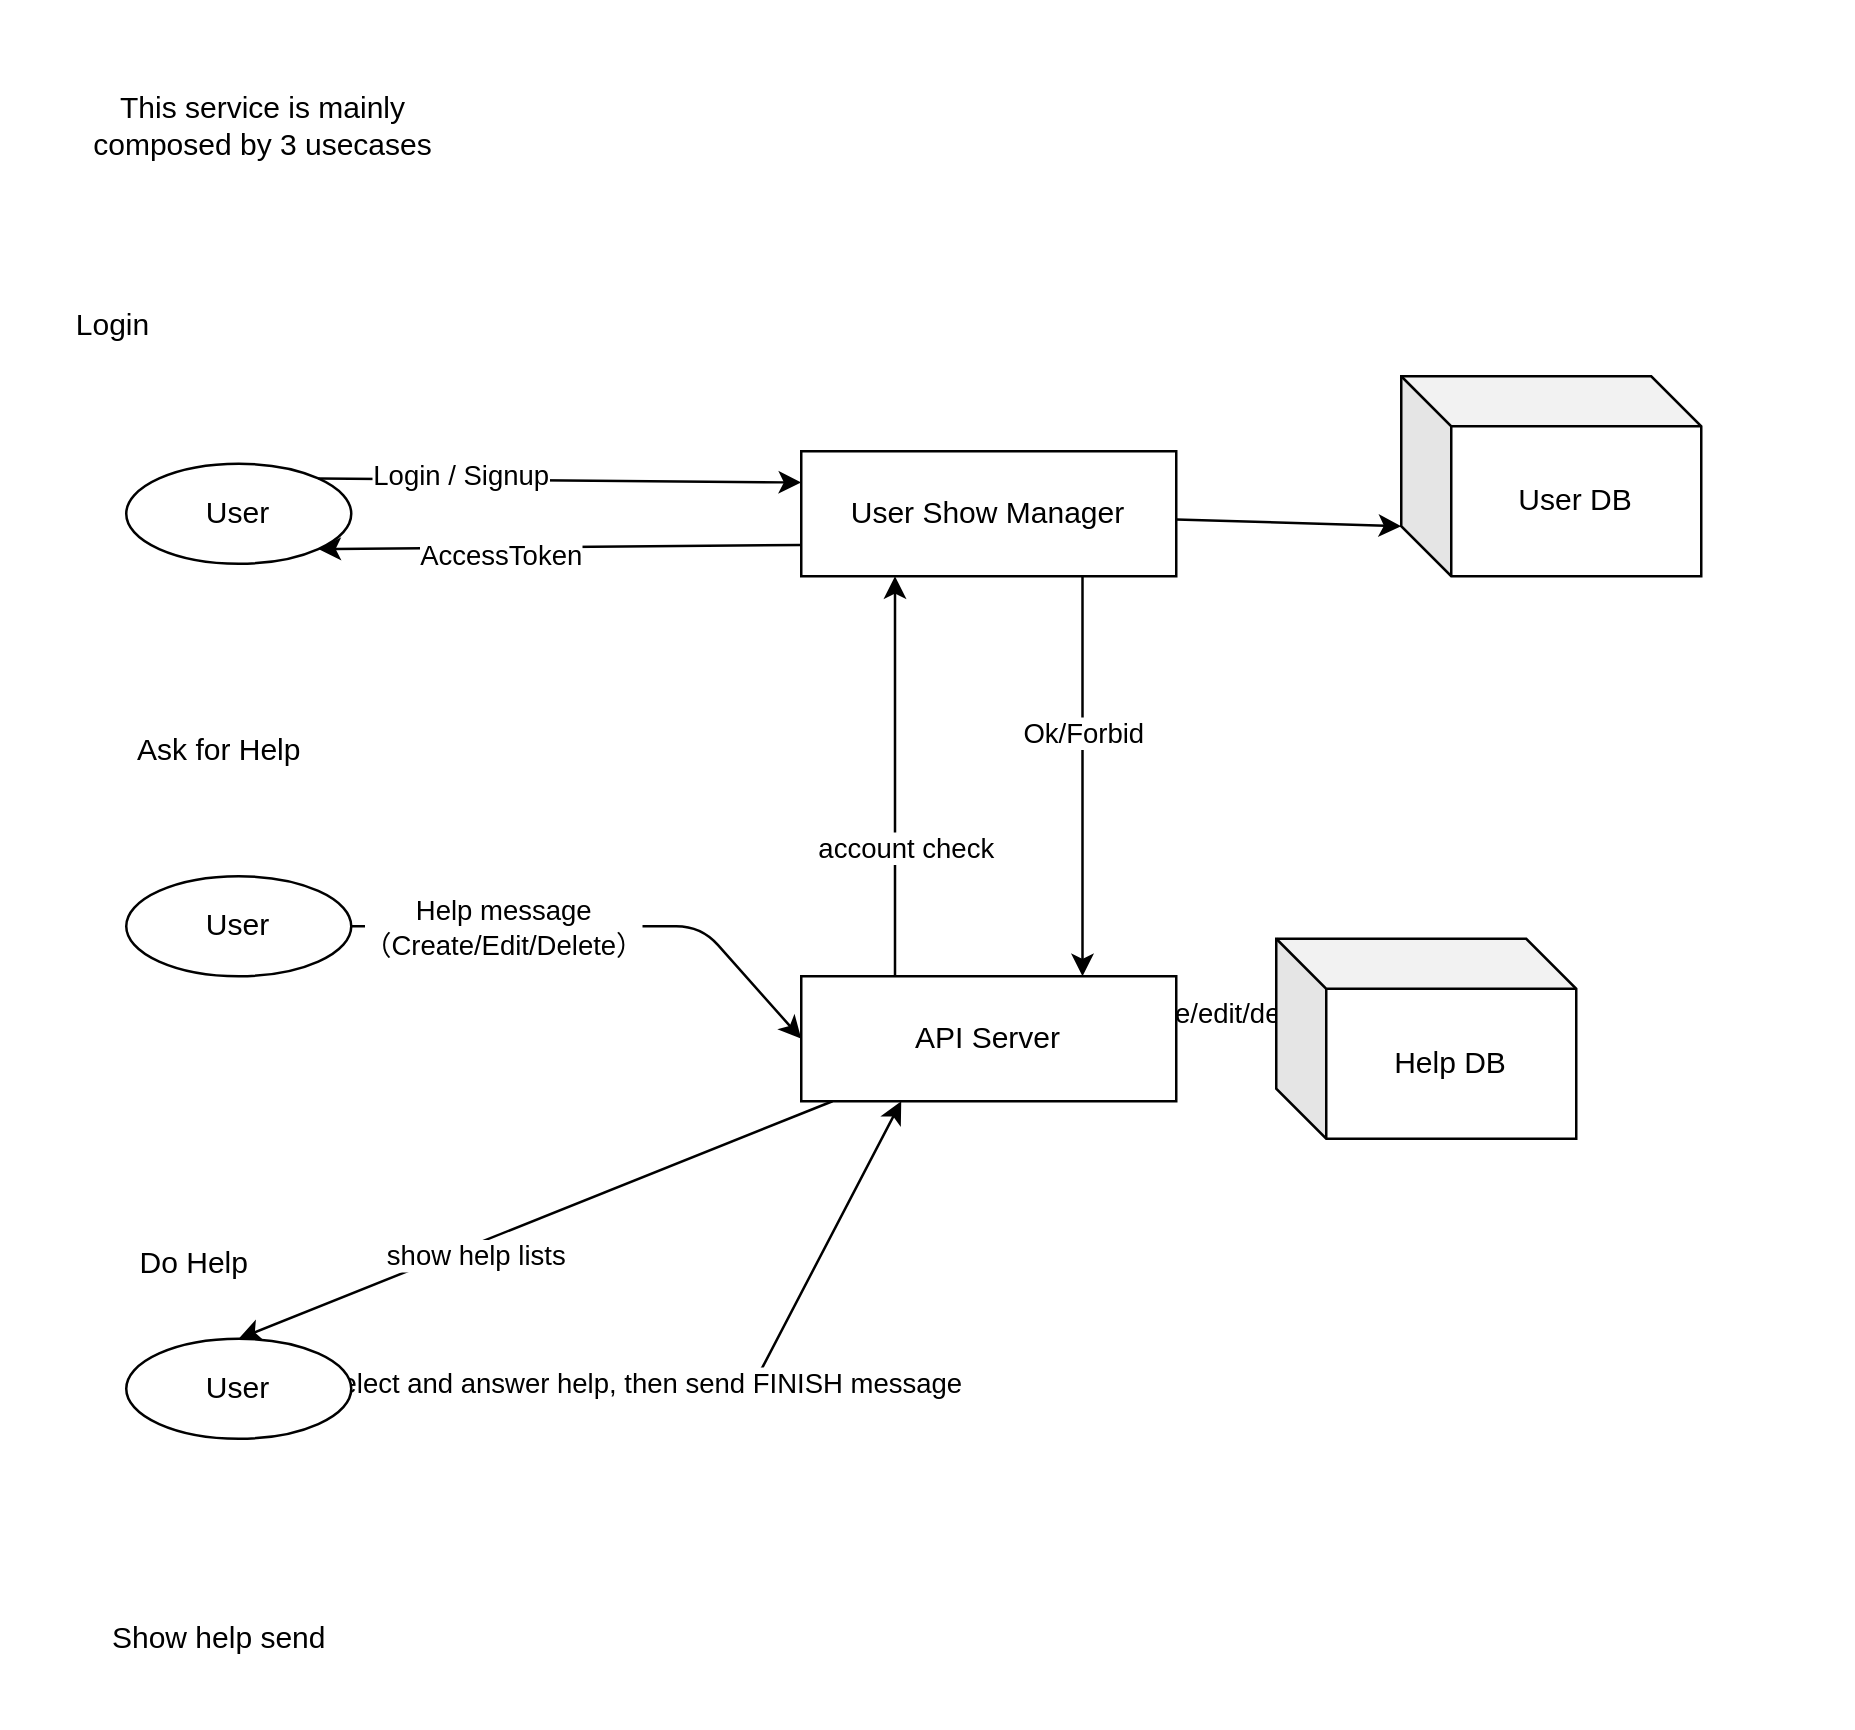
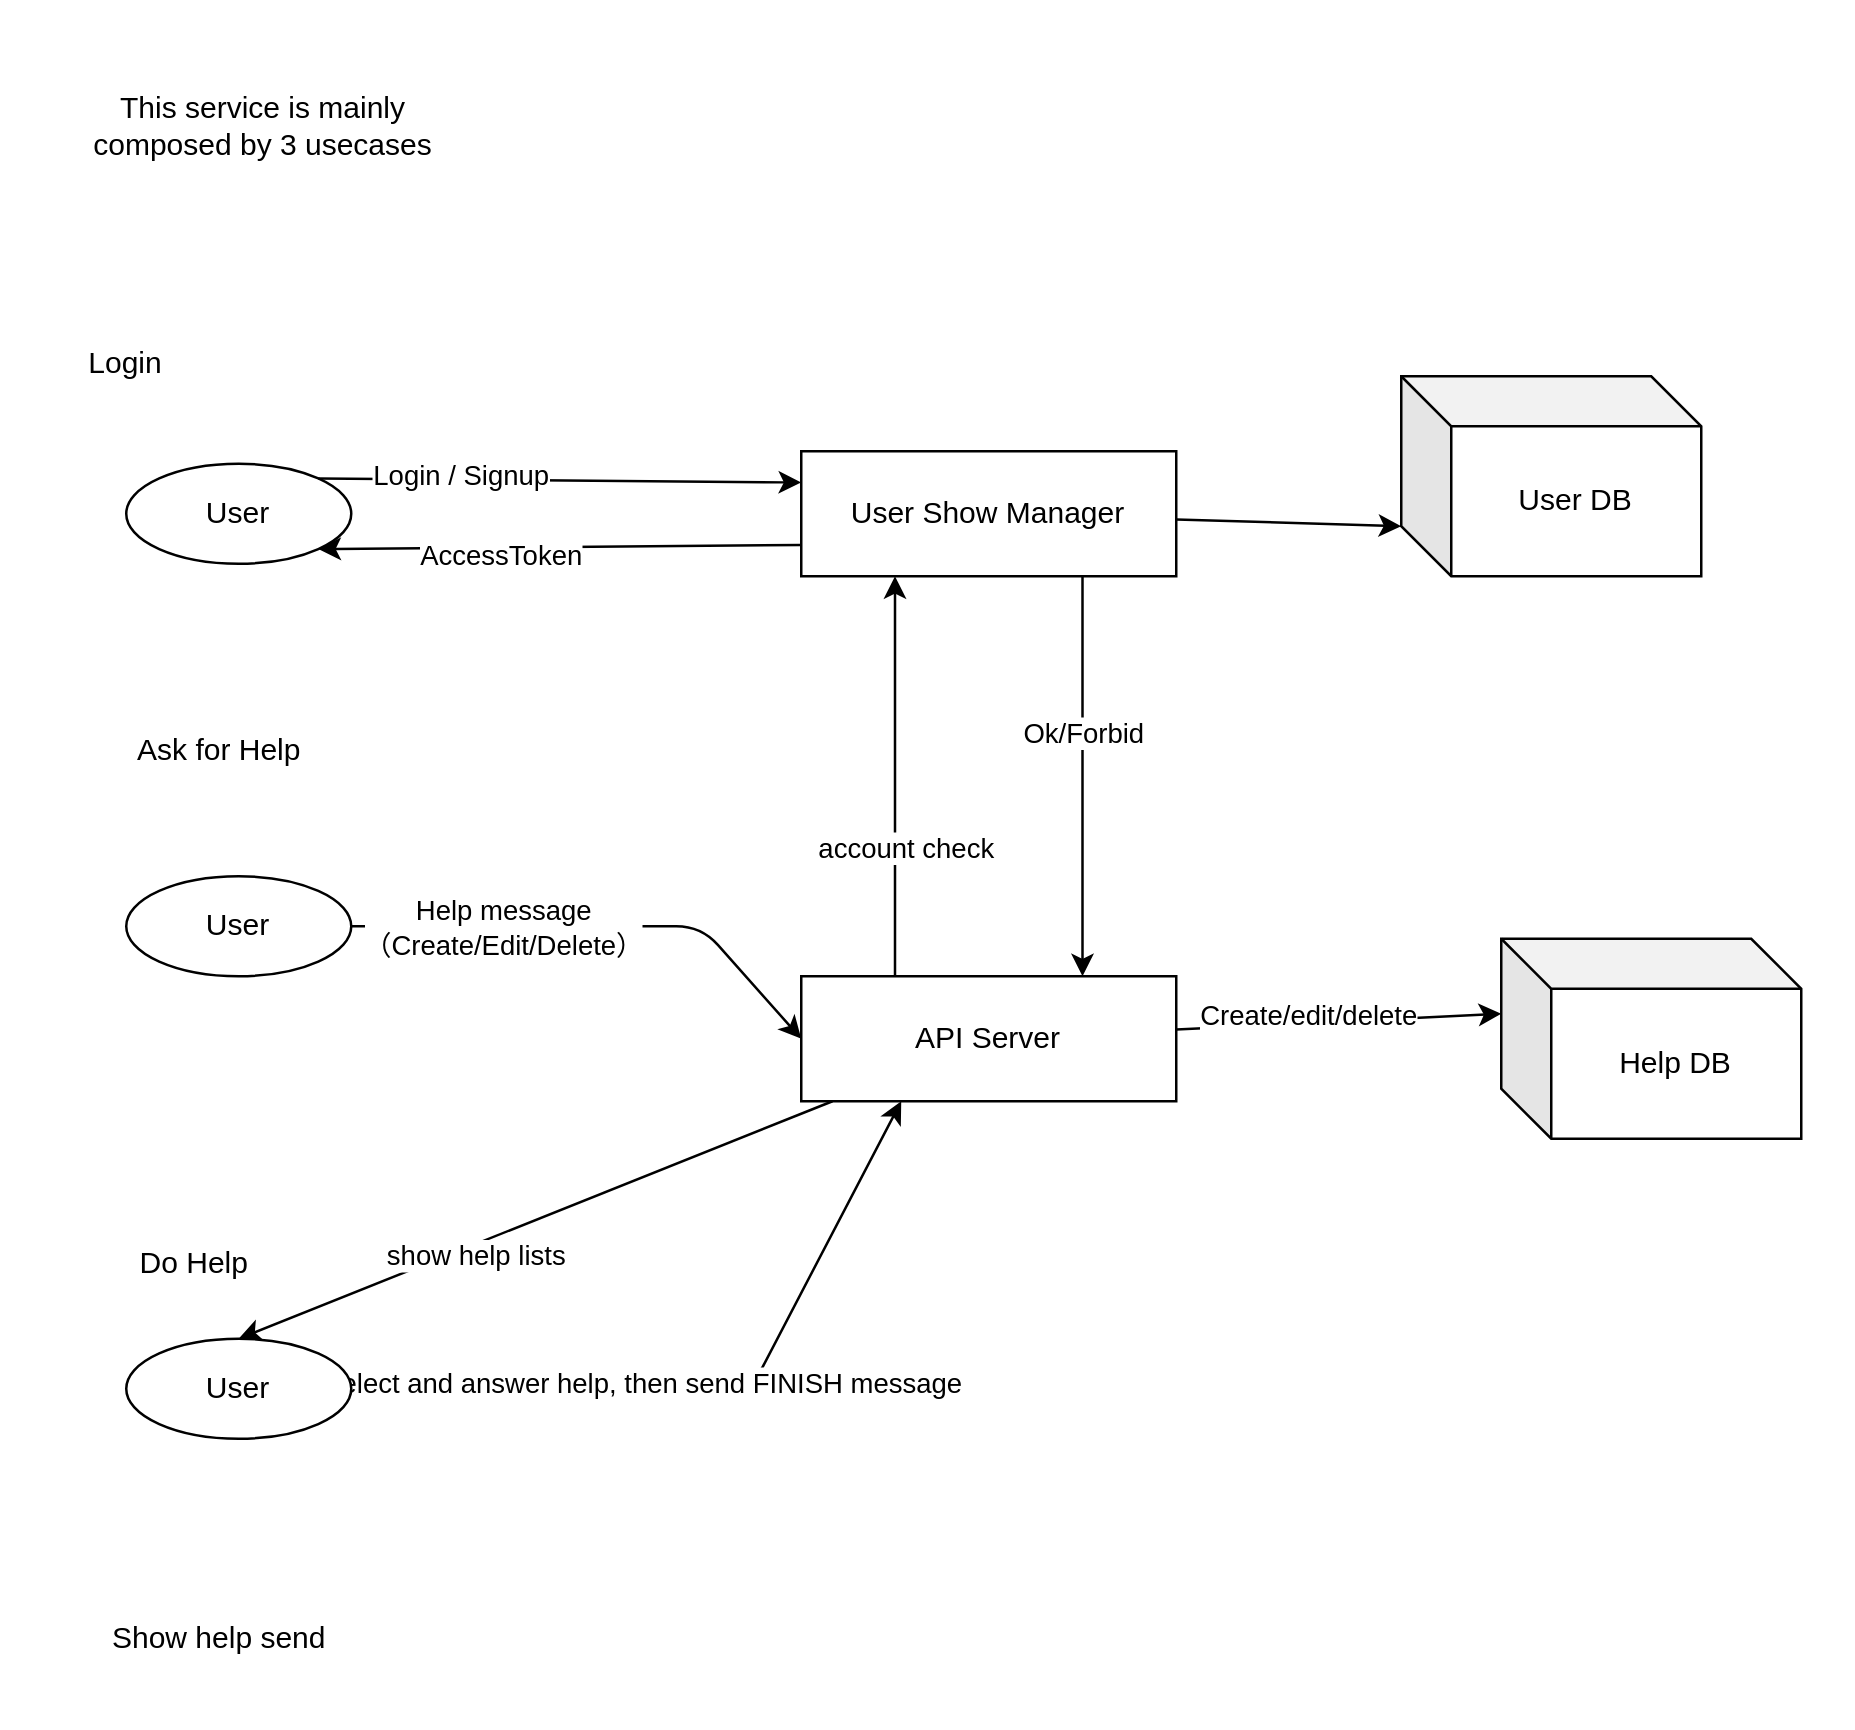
- <mxCell id="16" value="Login" style="text;html=1;strokeColor=none;fillColor=none;align=center;verticalAlign=middle;whiteSpace=wrap;rounded=0;" vertex="1" parent="1"><mxGeometry x="15" y="115" width="60" height="30" as="geometry" /></mxCell>
+ <mxCell id="16" value="Login" style="text;html=1;strokeColor=none;fillColor=none;align=center;verticalAlign=middle;whiteSpace=wrap;rounded=0;" vertex="1" parent="1"><mxGeometry x="20" y="130" width="60" height="30" as="geometry" /></mxCell>
- <mxCell id="26" value="Help DB" style="shape=cube;whiteSpace=wrap;html=1;boundedLbl=1;backgroundOutline=1;darkOpacity=0.05;darkOpacity2=0.1;" vertex="1" parent="1"><mxGeometry x="510" y="375" width="120" height="80" as="geometry" /></mxCell>
+ <mxCell id="26" value="Help DB" style="shape=cube;whiteSpace=wrap;html=1;boundedLbl=1;backgroundOutline=1;darkOpacity=0.05;darkOpacity2=0.1;" vertex="1" parent="1"><mxGeometry x="600" y="375" width="120" height="80" as="geometry" /></mxCell>
